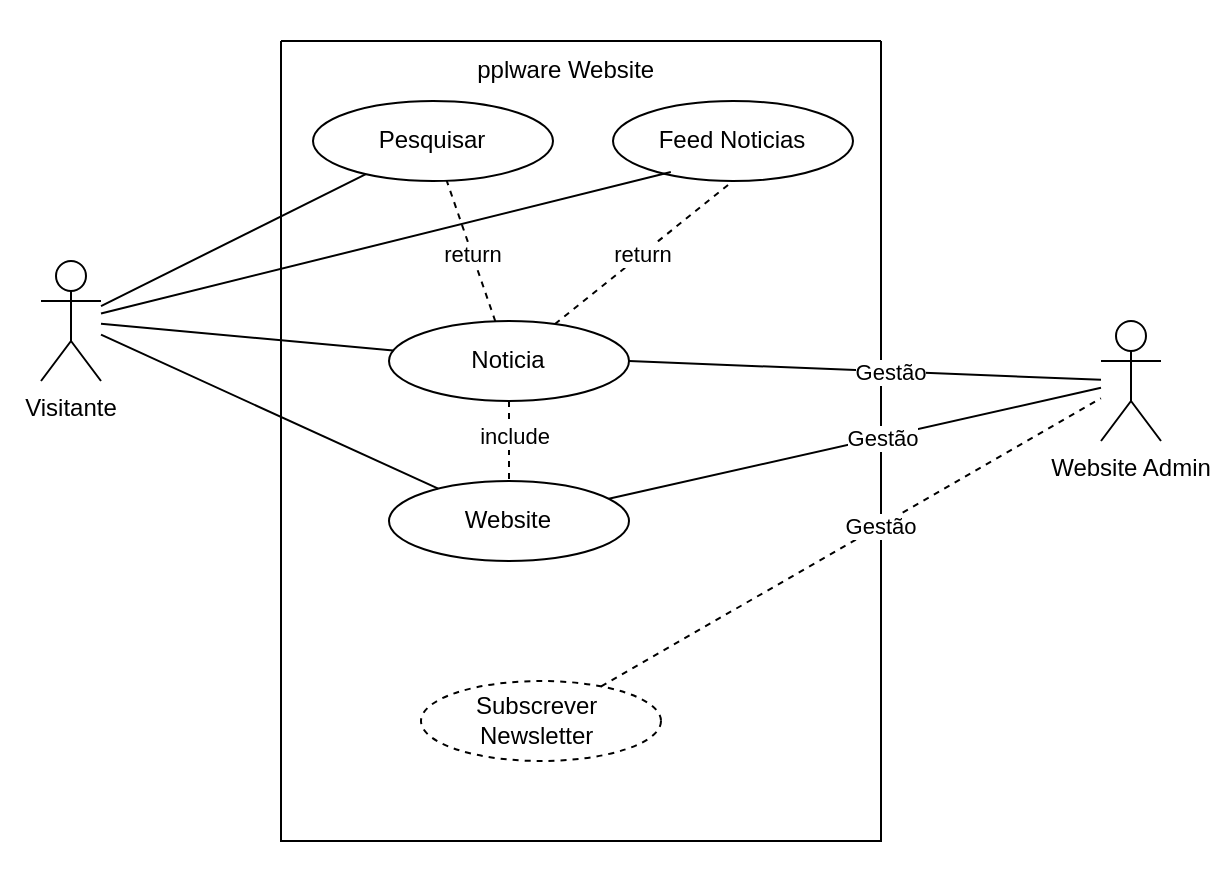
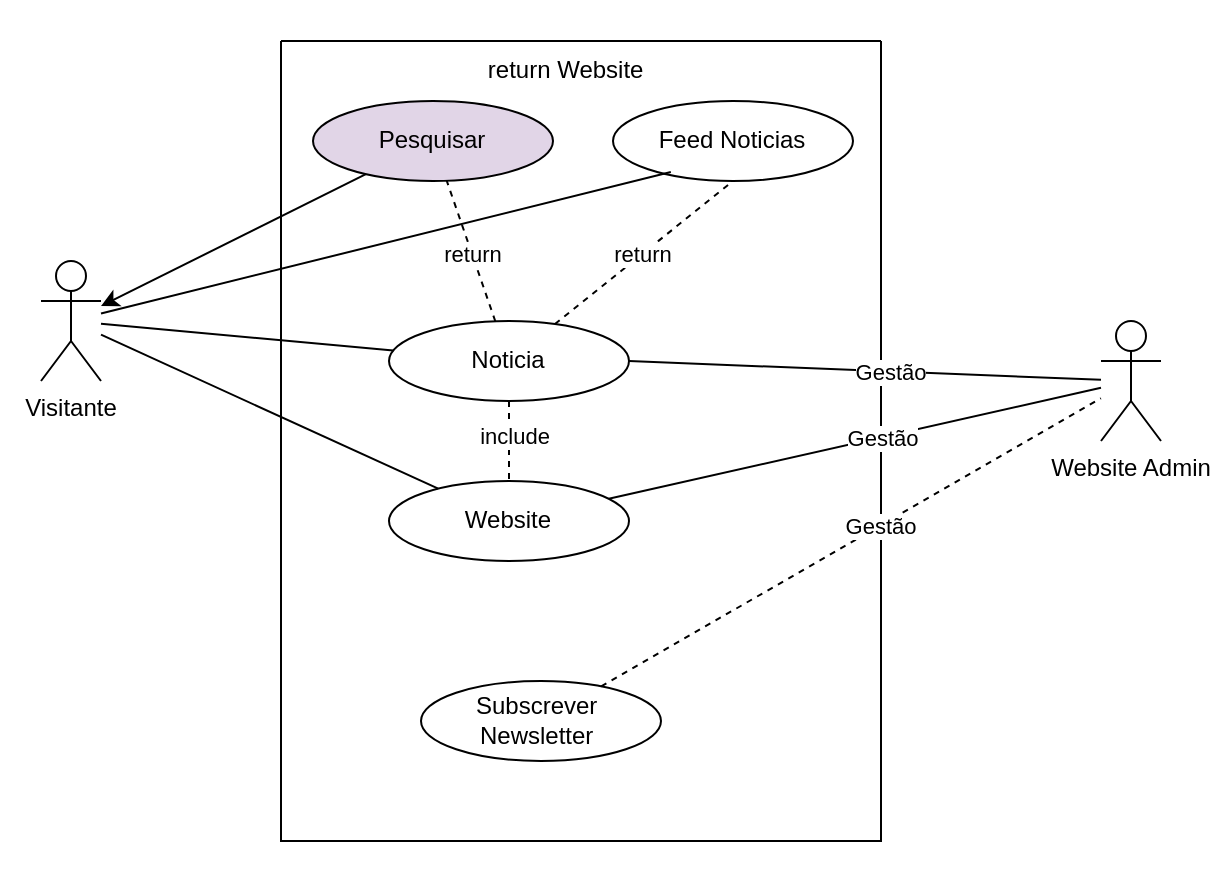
- <mxCell id="4" value="pplware Website&amp;nbsp;" style="text;html=1;align=center;verticalAlign=middle;resizable=0;points=[];autosize=1;strokeColor=none;fillColor=none;" parent="3" vertex="1"><mxGeometry x="84" width="120" height="30" as="geometry" /></mxCell>
+ <mxCell id="4" value="return Website&amp;nbsp;" style="text;html=1;align=center;verticalAlign=middle;resizable=0;points=[];autosize=1;strokeColor=none;fillColor=none;" parent="3" vertex="1"><mxGeometry x="84" width="120" height="30" as="geometry" /></mxCell>
- <mxCell id="6" value="Pesquisar" style="ellipse;whiteSpace=wrap;html=1;" parent="3" vertex="1"><mxGeometry x="16" y="30" width="120" height="40" as="geometry" /></mxCell>
+ <mxCell id="6" value="Pesquisar" style="ellipse;whiteSpace=wrap;html=1;fillColor=#e1d5e7;" parent="3" vertex="1"><mxGeometry x="16" y="30" width="120" height="40" as="geometry" /></mxCell>
- <mxCell id="20" value="" style="endArrow=none;html=1;rounded=0;" parent="1" source="6" target="2" edge="1"><mxGeometry width="50" height="50" relative="1" as="geometry"><mxPoint x="160" y="139" as="sourcePoint" /><mxPoint x="279" y="214" as="targetPoint" /></mxGeometry></mxCell>
+ <mxCell id="20" value="" style="endArrow=classic;html=1;rounded=0;" parent="1" source="6" target="2" edge="1"><mxGeometry width="50" height="50" relative="1" as="geometry"><mxPoint x="160" y="139" as="sourcePoint" /><mxPoint x="279" y="214" as="targetPoint" /></mxGeometry></mxCell>
- <mxCell id="7" value="Subscrever&amp;nbsp;&lt;br&gt;Newsletter&amp;nbsp;" style="ellipse;whiteSpace=wrap;html=1;dashed=1;" vertex="1" parent="3"><mxGeometry x="70" y="320" width="120" height="40" as="geometry" /></mxCell>
+ <mxCell id="7" value="Subscrever&amp;nbsp;&lt;br&gt;Newsletter&amp;nbsp;" style="ellipse;whiteSpace=wrap;html=1;" vertex="1" parent="3"><mxGeometry x="70" y="320" width="120" height="40" as="geometry" /></mxCell>
